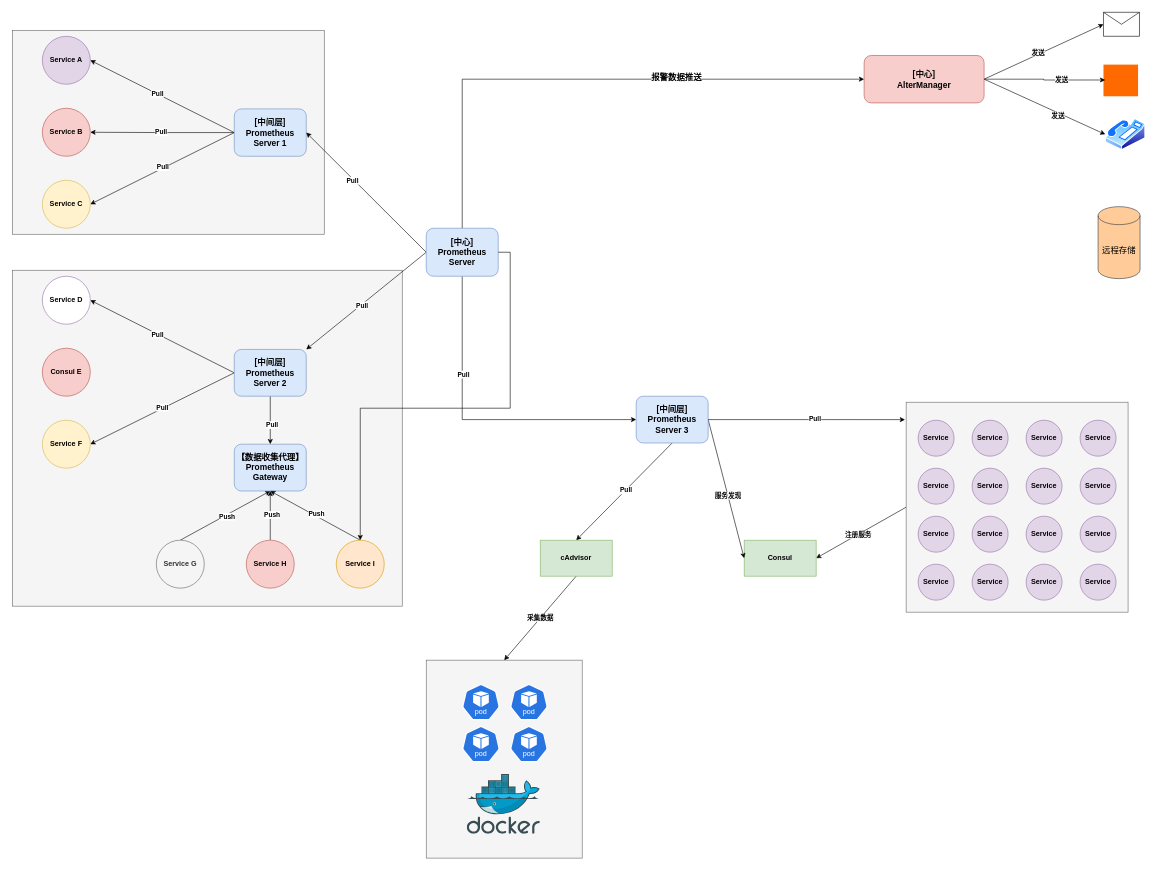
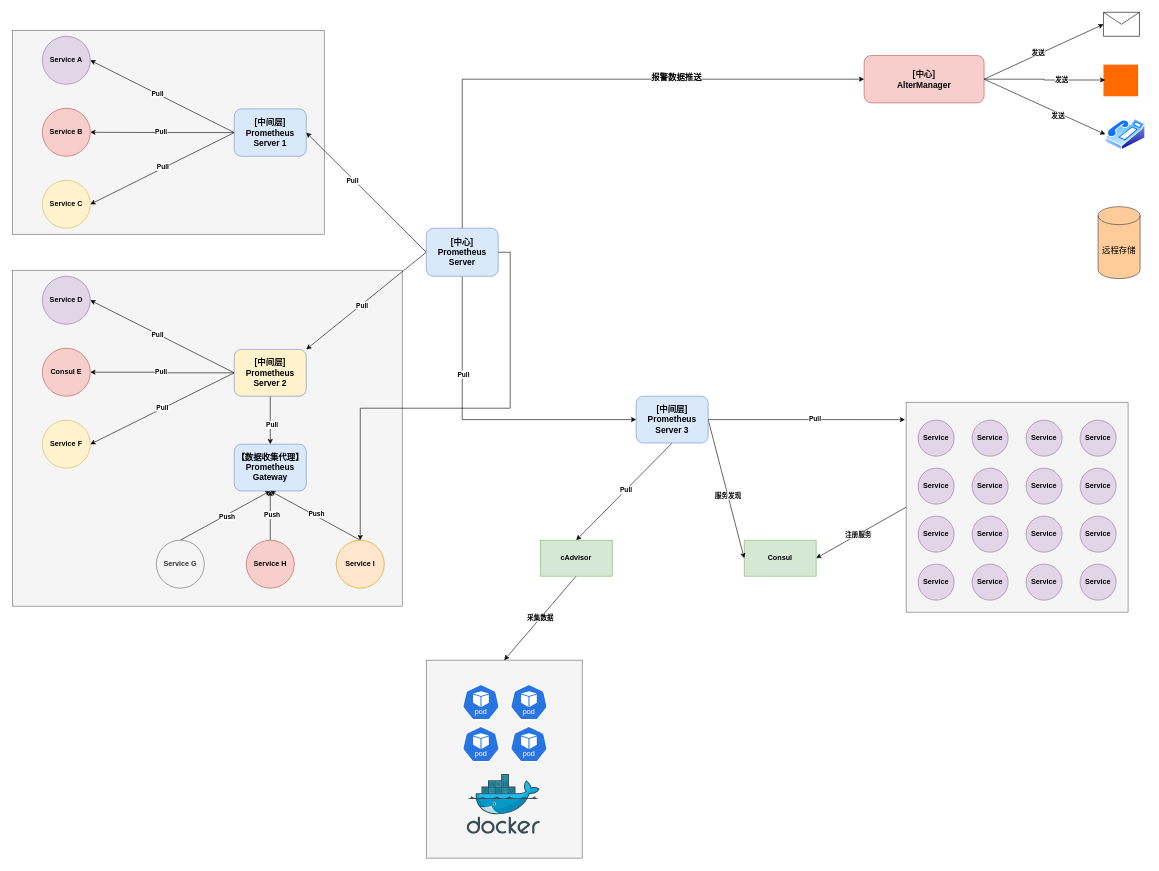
- <mxCell id="28" value="&lt;b&gt;Service D&lt;/b&gt;" style="ellipse;whiteSpace=wrap;html=1;aspect=fixed;fillColor=#ffffff;strokeColor=#9673a6;" vertex="1" parent="1"><mxGeometry x="70" y="460" width="80" height="80" as="geometry" /></mxCell>
+ <mxCell id="28" value="&lt;b&gt;Service D&lt;/b&gt;" style="ellipse;whiteSpace=wrap;html=1;aspect=fixed;fillColor=#e1d5e7;strokeColor=#9673a6;" vertex="1" parent="1"><mxGeometry x="70" y="460" width="80" height="80" as="geometry" /></mxCell>
+ <mxCell id="21" style="edgeStyle=orthogonalEdgeStyle;rounded=0;orthogonalLoop=1;jettySize=auto;html=1;exitX=0;exitY=0.5;exitDx=0;exitDy=0;entryX=1;entryY=0.5;entryDx=0;entryDy=0;" edge="1" parent="1" source="27" target="29"><mxGeometry relative="1" as="geometry" /></mxCell>
+ <mxCell id="22" value="&lt;b&gt;Pull&lt;/b&gt;" style="edgeLabel;html=1;align=center;verticalAlign=middle;resizable=0;points=[];" vertex="1" connectable="0" parent="21"><mxGeometry x="0.025" y="-1" relative="1" as="geometry"><mxPoint as="offset" /></mxGeometry></mxCell>
- <mxCell id="27" value="&lt;div&gt;&lt;b style=&quot;font-size: 14px;&quot;&gt;[中间层]&lt;/b&gt;&lt;b&gt;&lt;font style=&quot;font-size: 14px;&quot;&gt;&lt;/font&gt;&lt;/b&gt;&lt;/div&gt;&lt;b&gt;&lt;font style=&quot;font-size: 14px;&quot;&gt;Prometheus Server 2&lt;/font&gt;&lt;/b&gt;" style="rounded=1;whiteSpace=wrap;html=1;fillColor=#dae8fc;strokeColor=#6c8ebf;" vertex="1" parent="1"><mxGeometry x="390" y="582" width="120" height="78" as="geometry" /></mxCell>
+ <mxCell id="27" value="&lt;div&gt;&lt;b style=&quot;font-size: 14px;&quot;&gt;[中间层]&lt;/b&gt;&lt;b&gt;&lt;font style=&quot;font-size: 14px;&quot;&gt;&lt;/font&gt;&lt;/b&gt;&lt;/div&gt;&lt;b&gt;&lt;font style=&quot;font-size: 14px;&quot;&gt;Prometheus Server 2&lt;/font&gt;&lt;/b&gt;" style="rounded=1;whiteSpace=wrap;html=1;fillColor=#fff2cc;strokeColor=#6c8ebf;" vertex="1" parent="1"><mxGeometry x="390" y="582" width="120" height="78" as="geometry" /></mxCell>
